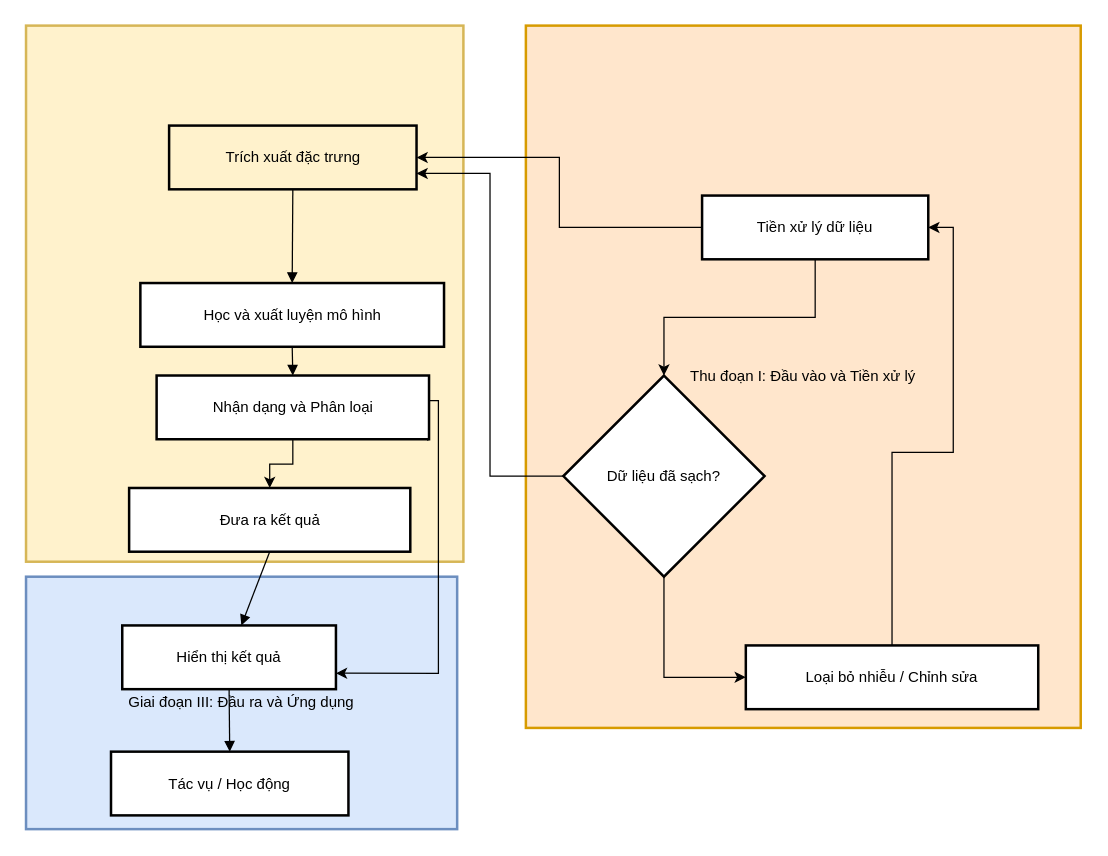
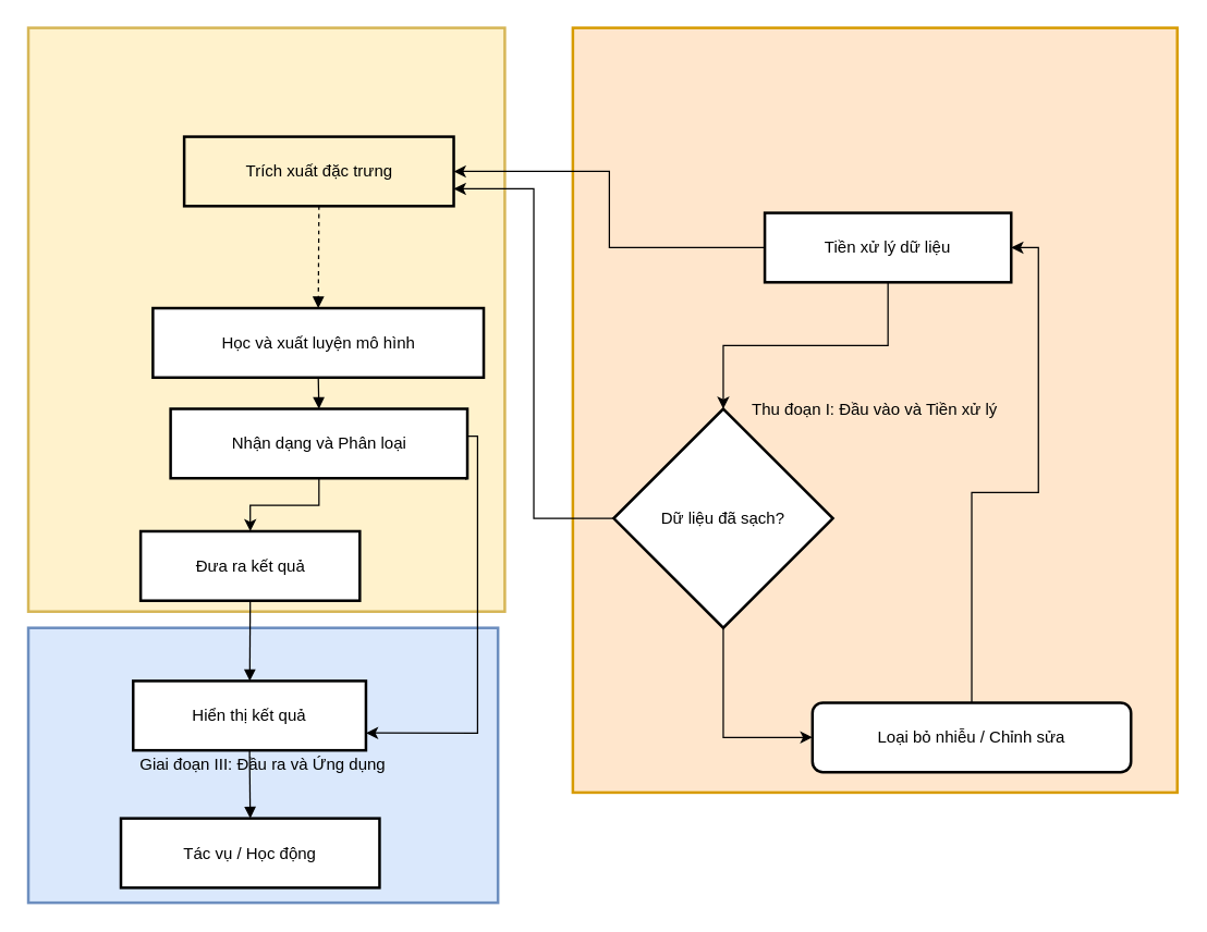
- <mxCell id="21" value="" style="curved=1;startArrow=none;endArrow=block;exitX=0.5;exitY=1.01;entryX=0.5;entryY=0.01;rounded=0;" edge="1" parent="1" source="13" target="14"><mxGeometry relative="1" as="geometry"><Array as="points" /></mxGeometry></mxCell>
+ <mxCell id="21" value="" style="curved=1;startArrow=none;endArrow=block;exitX=0.5;exitY=1.01;entryX=0.5;entryY=0.01;rounded=0;dashed=1;" edge="1" parent="1" source="13" target="14"><mxGeometry relative="1" as="geometry"><Array as="points" /></mxGeometry></mxCell>
- <mxCell id="18" value="Đưa ra kết quả" style="whiteSpace=wrap;strokeWidth=2;" vertex="1" parent="1"><mxGeometry x="102.5" y="390" width="225" height="51" as="geometry" /></mxCell>
+ <mxCell id="18" value="Đưa ra kết quả" style="whiteSpace=wrap;strokeWidth=2;" vertex="1" parent="1"><mxGeometry x="102.5" y="390" width="161" height="51" as="geometry" /></mxCell>
- <mxCell id="12" value="Loại bỏ nhiễu / Chỉnh sửa" style="whiteSpace=wrap;strokeWidth=2;" vertex="1" parent="1"><mxGeometry x="596" y="516" width="234" height="51" as="geometry" /></mxCell>
+ <mxCell id="12" value="Loại bỏ nhiễu / Chỉnh sửa" style="whiteSpace=wrap;strokeWidth=2;rounded=1;" vertex="1" parent="1"><mxGeometry x="596" y="516" width="234" height="51" as="geometry" /></mxCell>
